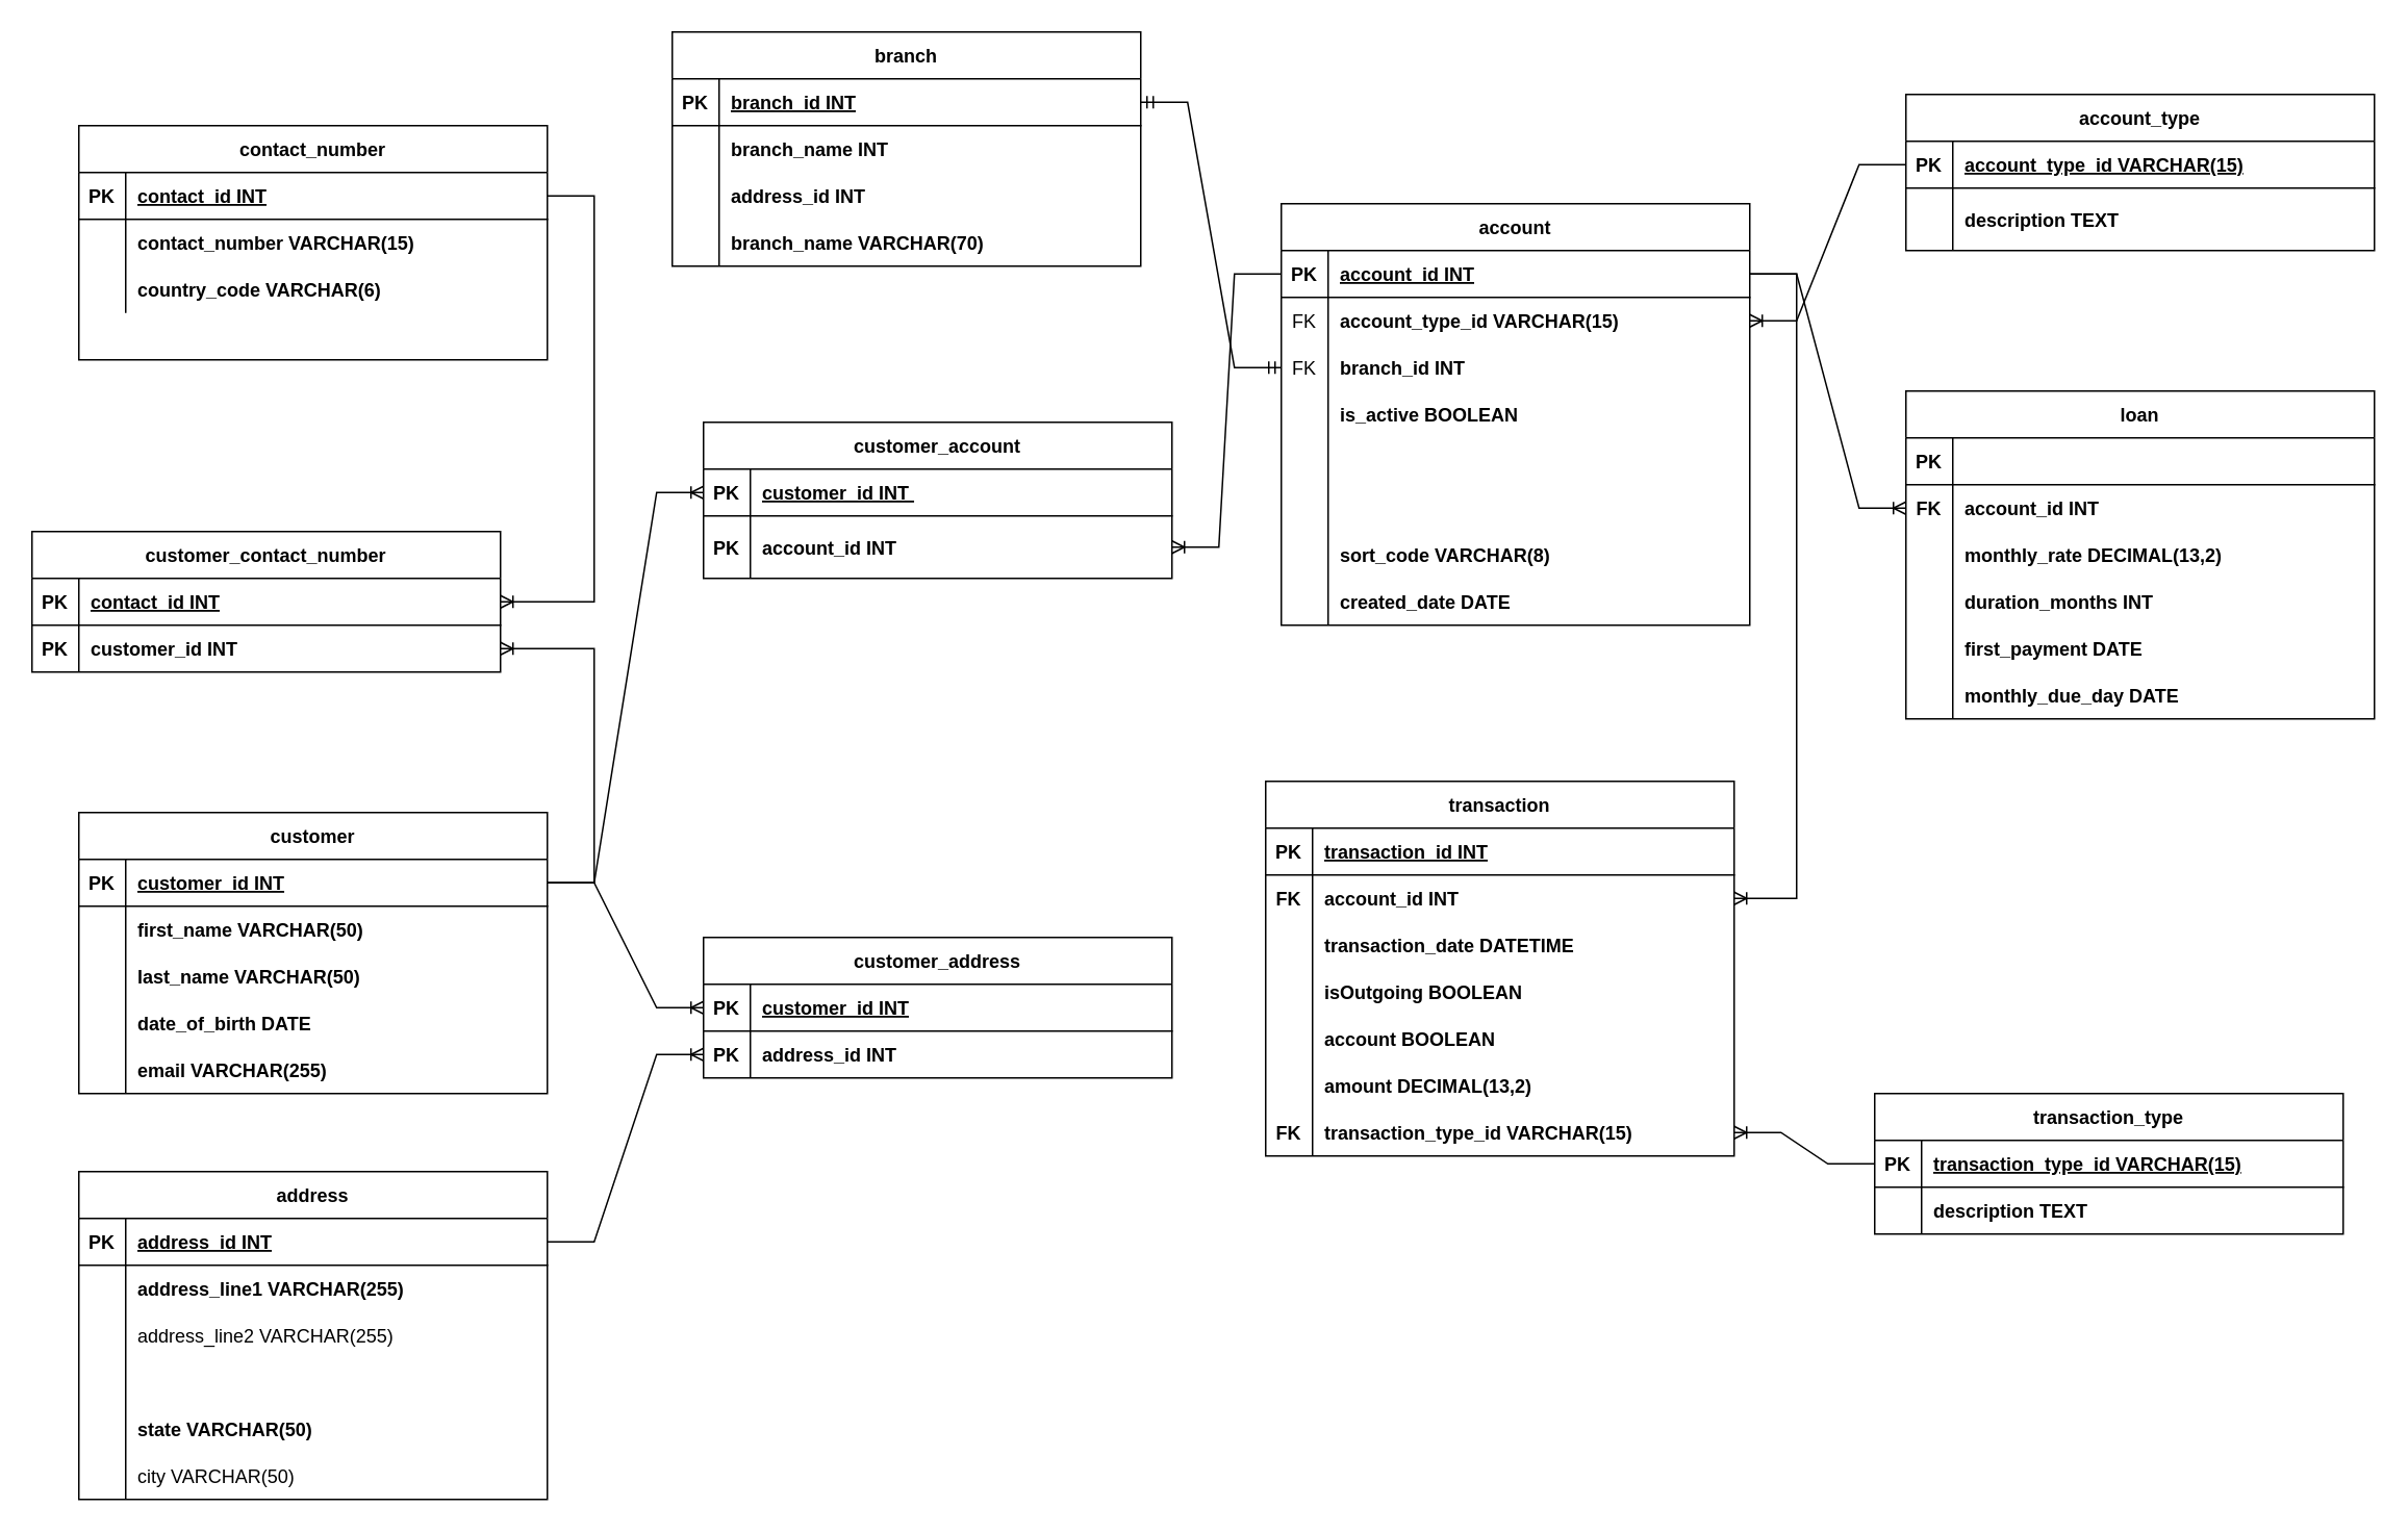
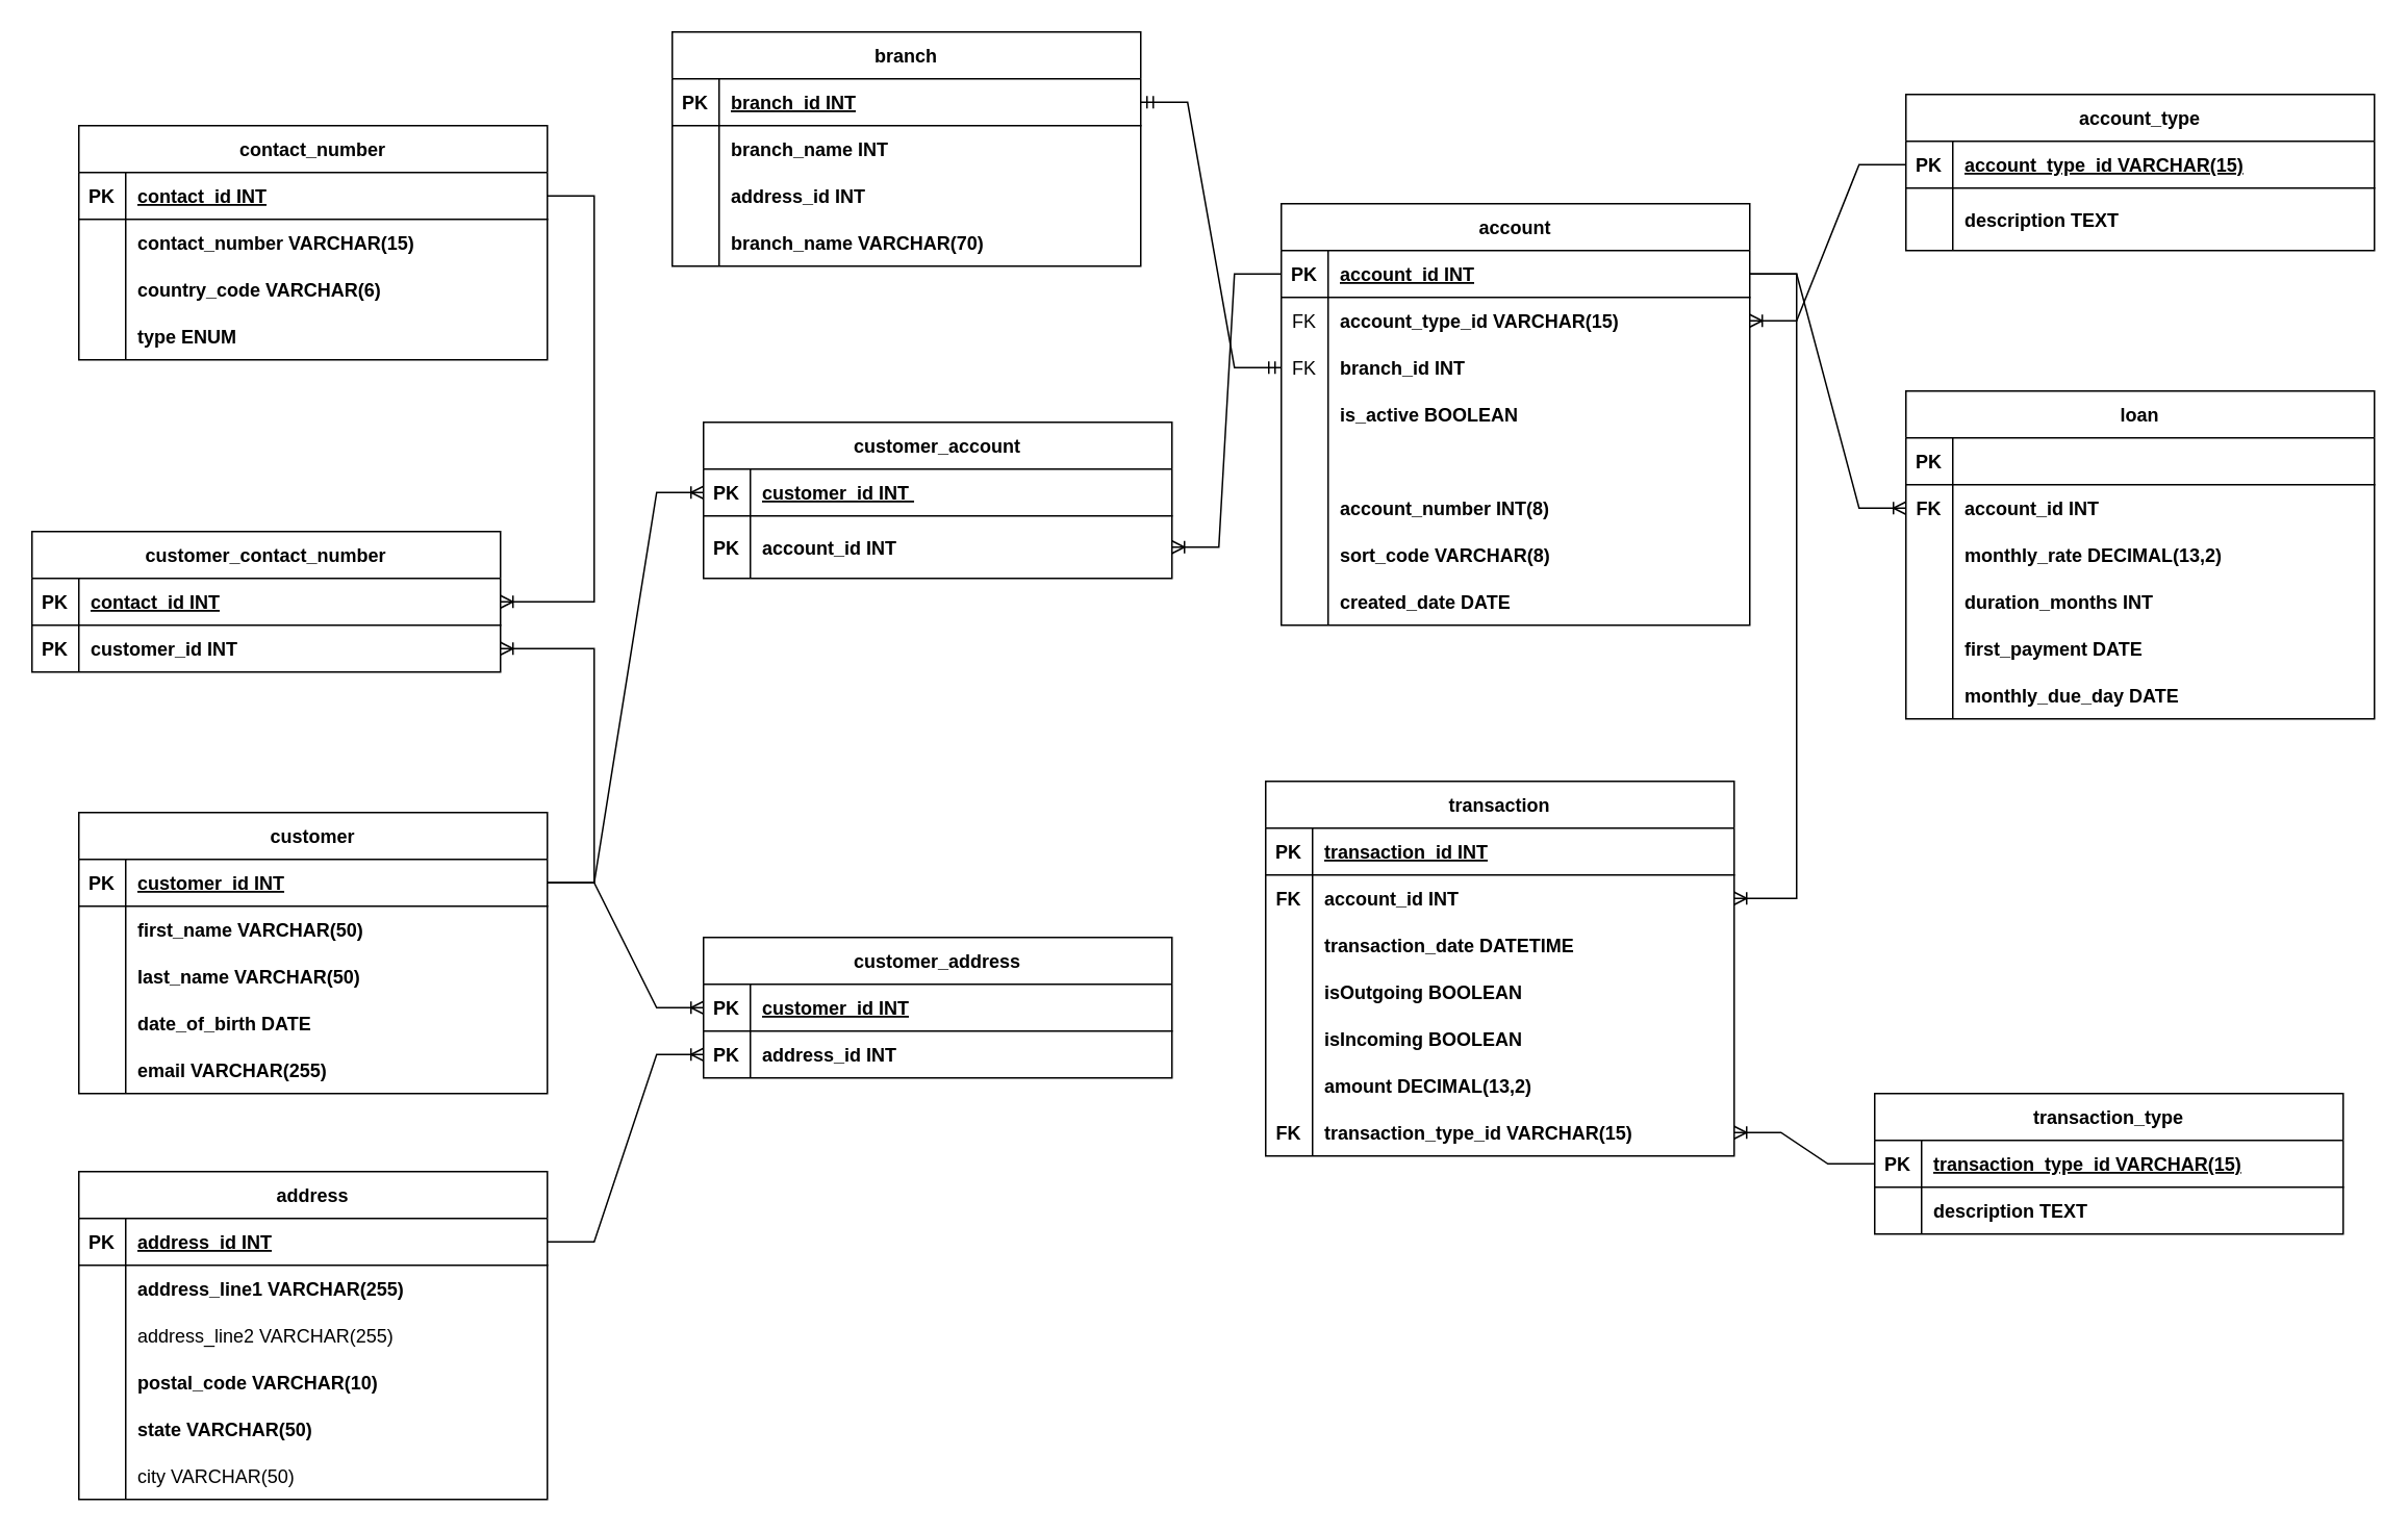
+ <mxCell id="130" value="type ENUM" style="shape=partialRectangle;connectable=0;fillColor=none;top=0;left=0;bottom=0;right=0;align=left;spacingLeft=6;overflow=hidden;fontStyle=1" parent="128" vertex="1"><mxGeometry x="30" width="270" height="30" as="geometry"><mxRectangle width="270" height="30" as="alternateBounds" /></mxGeometry></mxCell>
+ <mxCell id="48" value="account_number INT(8)" style="shape=partialRectangle;connectable=0;fillColor=none;top=0;left=0;bottom=0;right=0;align=left;spacingLeft=6;overflow=hidden;fontStyle=1" parent="46" vertex="1"><mxGeometry x="30" width="270" height="30" as="geometry"><mxRectangle width="270" height="30" as="alternateBounds" /></mxGeometry></mxCell>
- <mxCell id="146" value="account BOOLEAN" style="shape=partialRectangle;connectable=0;fillColor=none;top=0;left=0;bottom=0;right=0;align=left;spacingLeft=6;overflow=hidden;fontStyle=1" parent="144" vertex="1"><mxGeometry x="30" width="270" height="30" as="geometry"><mxRectangle width="270" height="30" as="alternateBounds" /></mxGeometry></mxCell>
+ <mxCell id="146" value="isIncoming BOOLEAN" style="shape=partialRectangle;connectable=0;fillColor=none;top=0;left=0;bottom=0;right=0;align=left;spacingLeft=6;overflow=hidden;fontStyle=1" parent="144" vertex="1"><mxGeometry x="30" width="270" height="30" as="geometry"><mxRectangle width="270" height="30" as="alternateBounds" /></mxGeometry></mxCell>
+ <mxCell id="91" value="postal_code VARCHAR(10)" style="shape=partialRectangle;connectable=0;fillColor=none;top=0;left=0;bottom=0;right=0;align=left;spacingLeft=6;overflow=hidden;fontStyle=1" parent="89" vertex="1"><mxGeometry x="30" width="270" height="30" as="geometry"><mxRectangle width="270" height="30" as="alternateBounds" /></mxGeometry></mxCell>
